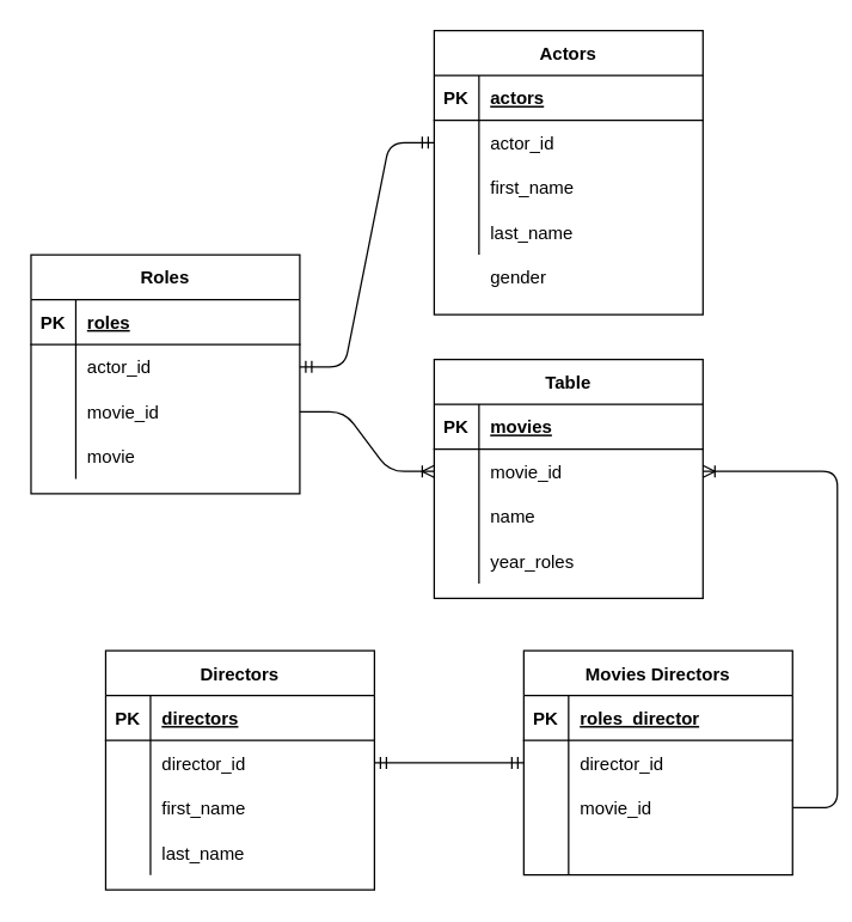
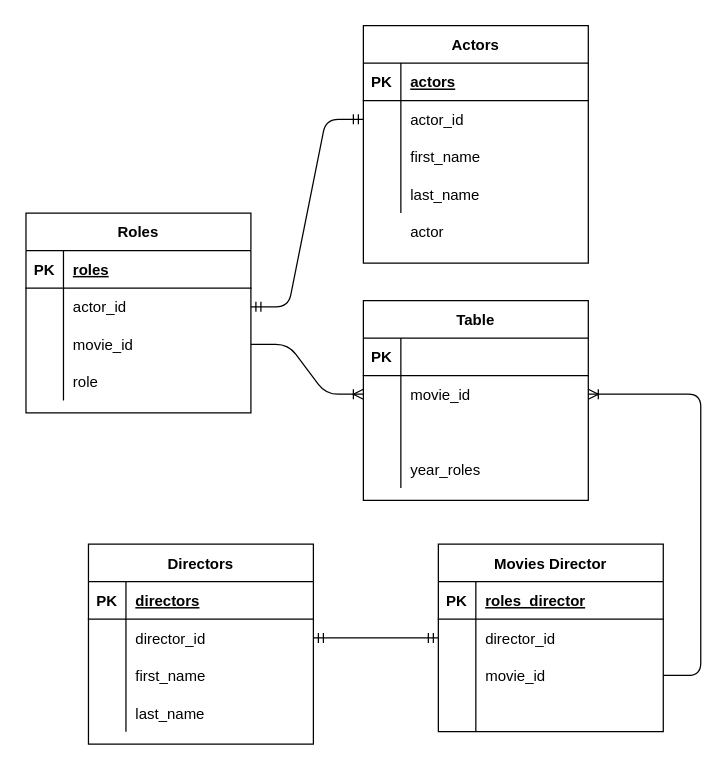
- <mxCell id="16" value="gender" style="shape=partialRectangle;connectable=0;fillColor=none;top=0;left=0;bottom=0;right=0;align=left;spacingLeft=6;overflow=hidden;" vertex="1" parent="2"><mxGeometry x="30" y="150" width="150" height="30" as="geometry" /></mxCell>
+ <mxCell id="16" value="actor" style="shape=partialRectangle;connectable=0;fillColor=none;top=0;left=0;bottom=0;right=0;align=left;spacingLeft=6;overflow=hidden;" vertex="1" parent="2"><mxGeometry x="30" y="150" width="150" height="30" as="geometry" /></mxCell>
- <mxCell id="33" value="movies" style="shape=partialRectangle;connectable=0;fillColor=none;top=0;left=0;bottom=0;right=0;align=left;spacingLeft=6;fontStyle=5;overflow=hidden;" vertex="1" parent="31"><mxGeometry x="30" width="150" height="30" as="geometry" /></mxCell>
- <mxCell id="56" value="movie" style="shape=partialRectangle;connectable=0;fillColor=none;top=0;left=0;bottom=0;right=0;align=left;spacingLeft=6;overflow=hidden;" vertex="1" parent="54"><mxGeometry x="30" width="150" height="30" as="geometry" /></mxCell>
+ <mxCell id="56" value="role" style="shape=partialRectangle;connectable=0;fillColor=none;top=0;left=0;bottom=0;right=0;align=left;spacingLeft=6;overflow=hidden;" vertex="1" parent="54"><mxGeometry x="30" width="150" height="30" as="geometry" /></mxCell>
- <mxCell id="39" value="name" style="shape=partialRectangle;connectable=0;fillColor=none;top=0;left=0;bottom=0;right=0;align=left;spacingLeft=6;overflow=hidden;" vertex="1" parent="37"><mxGeometry x="30" width="150" height="30" as="geometry" /></mxCell>
- <mxCell id="58" value="Movies Directors" style="shape=table;startSize=30;container=1;collapsible=1;childLayout=tableLayout;fixedRows=1;rowLines=0;fontStyle=1;align=center;resizeLast=1;" vertex="1" parent="1"><mxGeometry x="350" y="435" width="180" height="150" as="geometry" /></mxCell>
+ <mxCell id="58" value="Movies Director" style="shape=table;startSize=30;container=1;collapsible=1;childLayout=tableLayout;fixedRows=1;rowLines=0;fontStyle=1;align=center;resizeLast=1;" vertex="1" parent="1"><mxGeometry x="350" y="435" width="180" height="150" as="geometry" /></mxCell>
